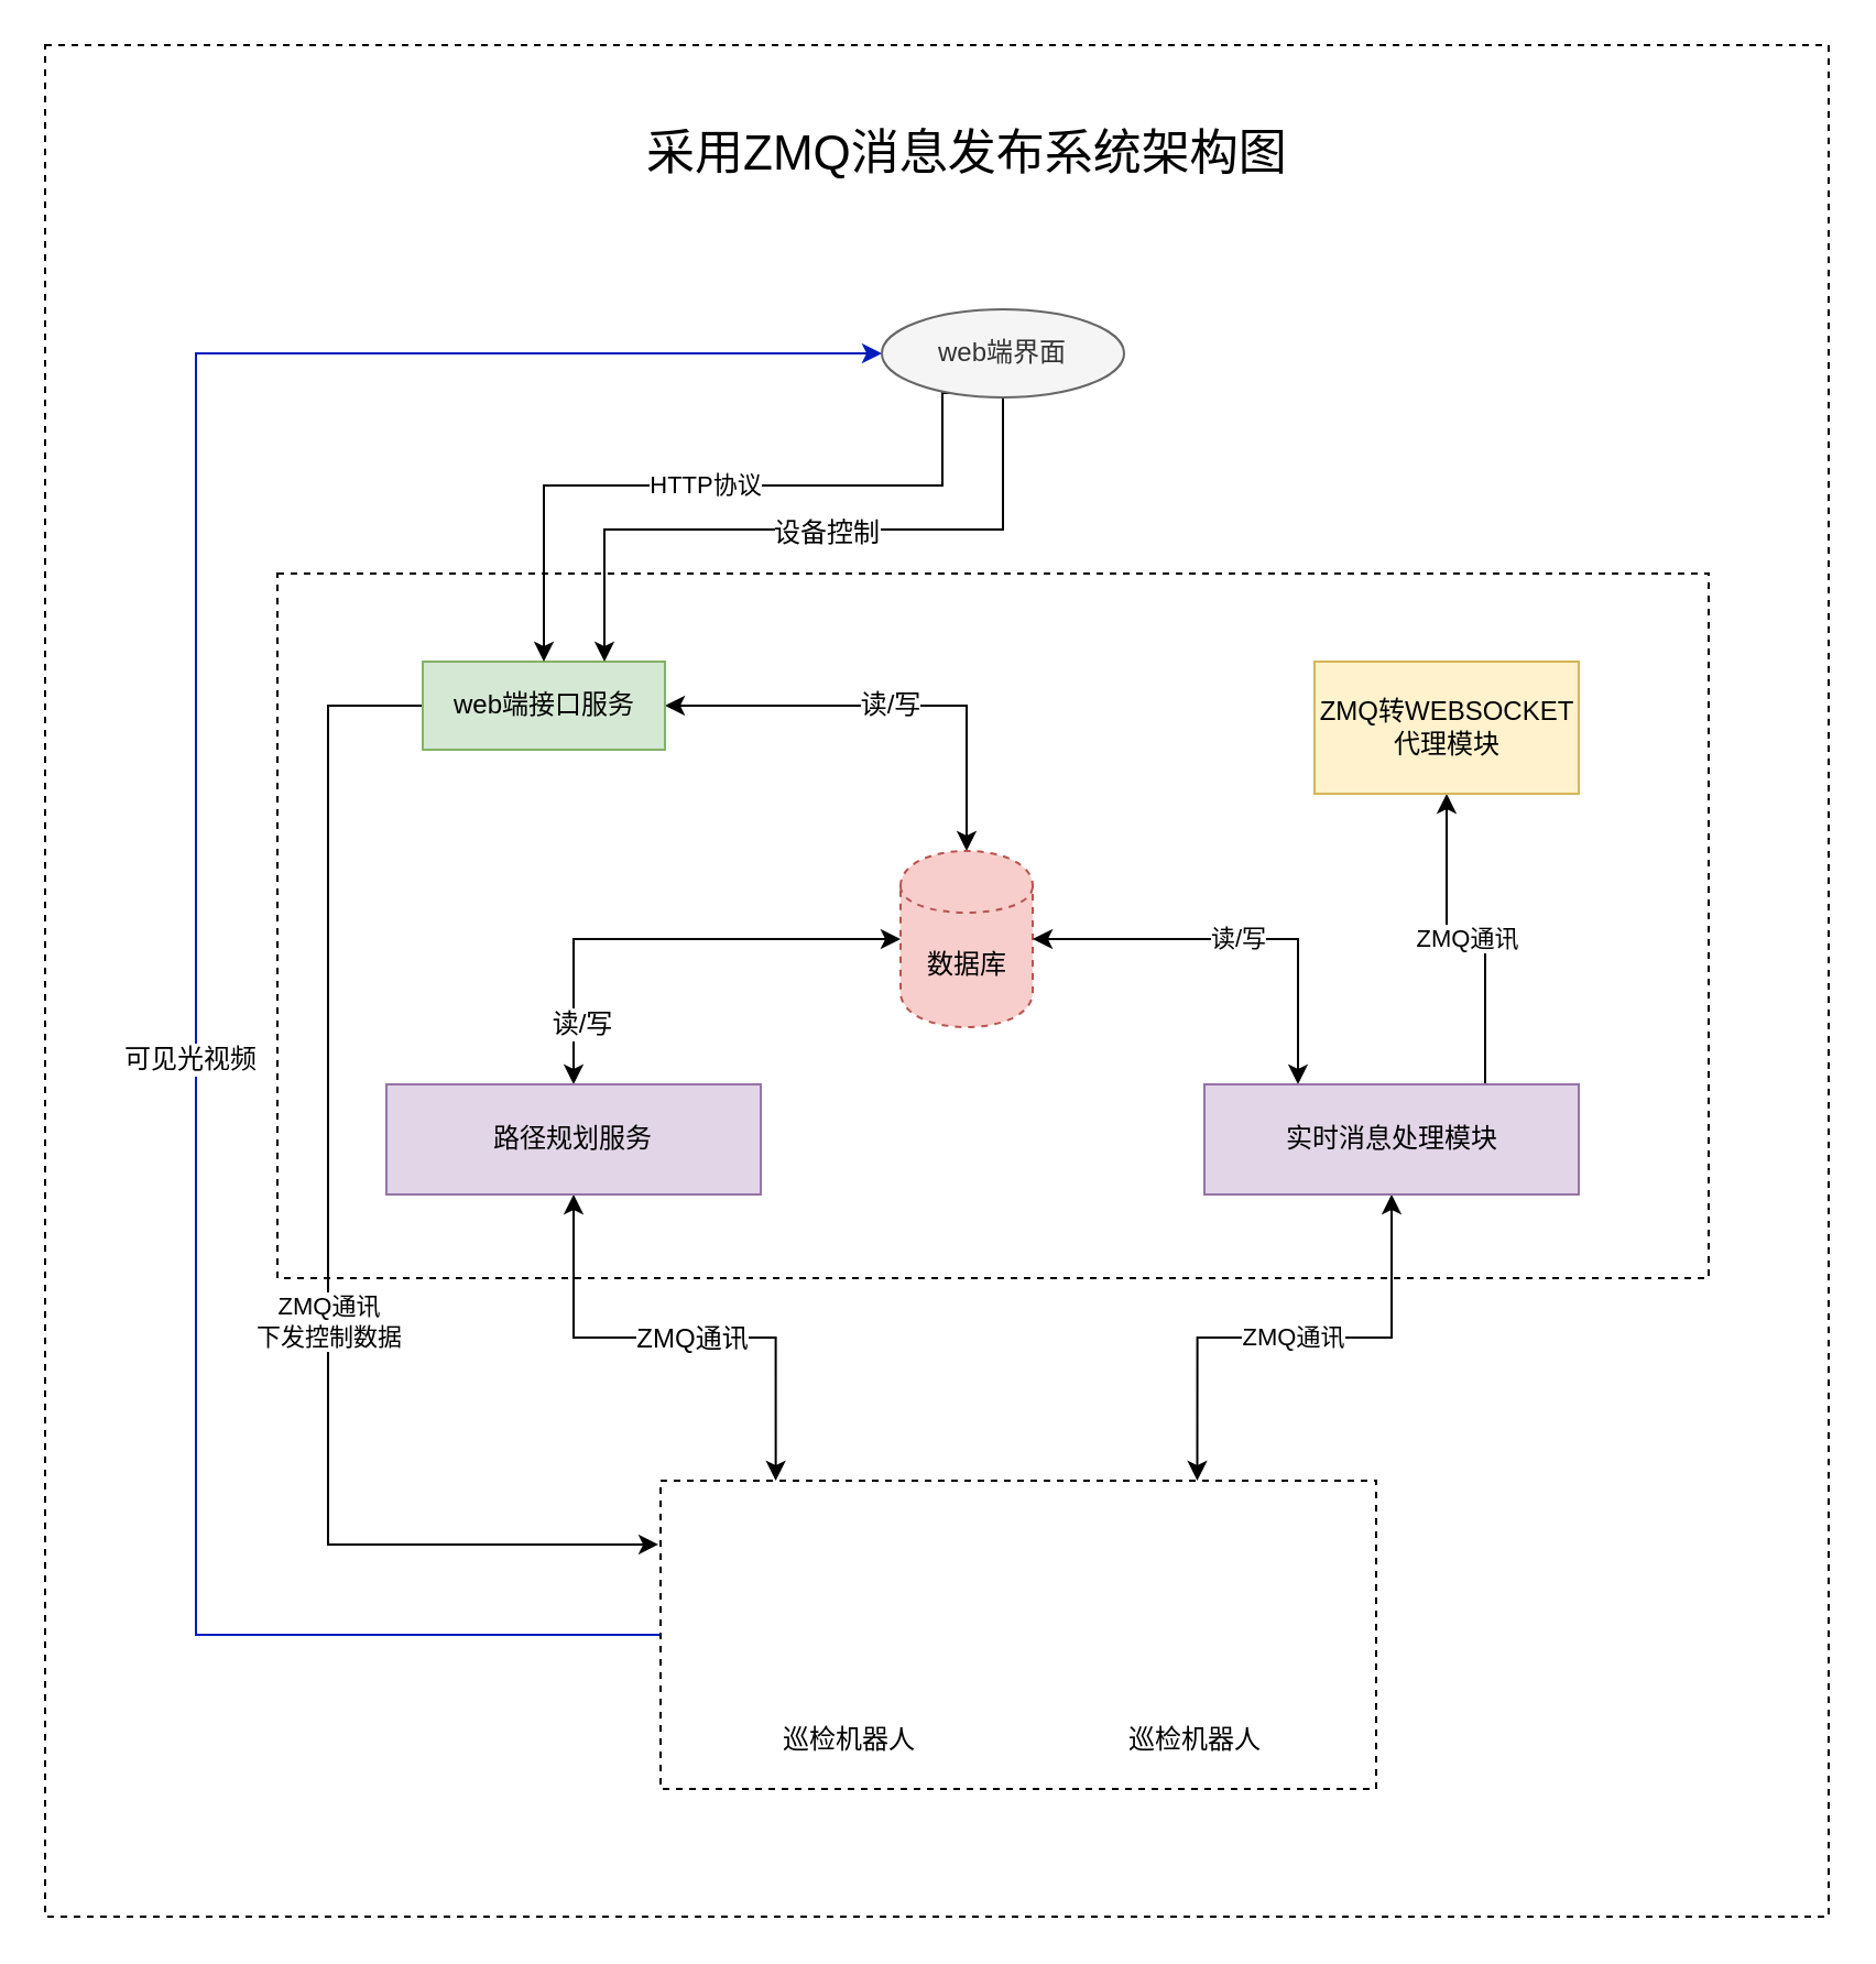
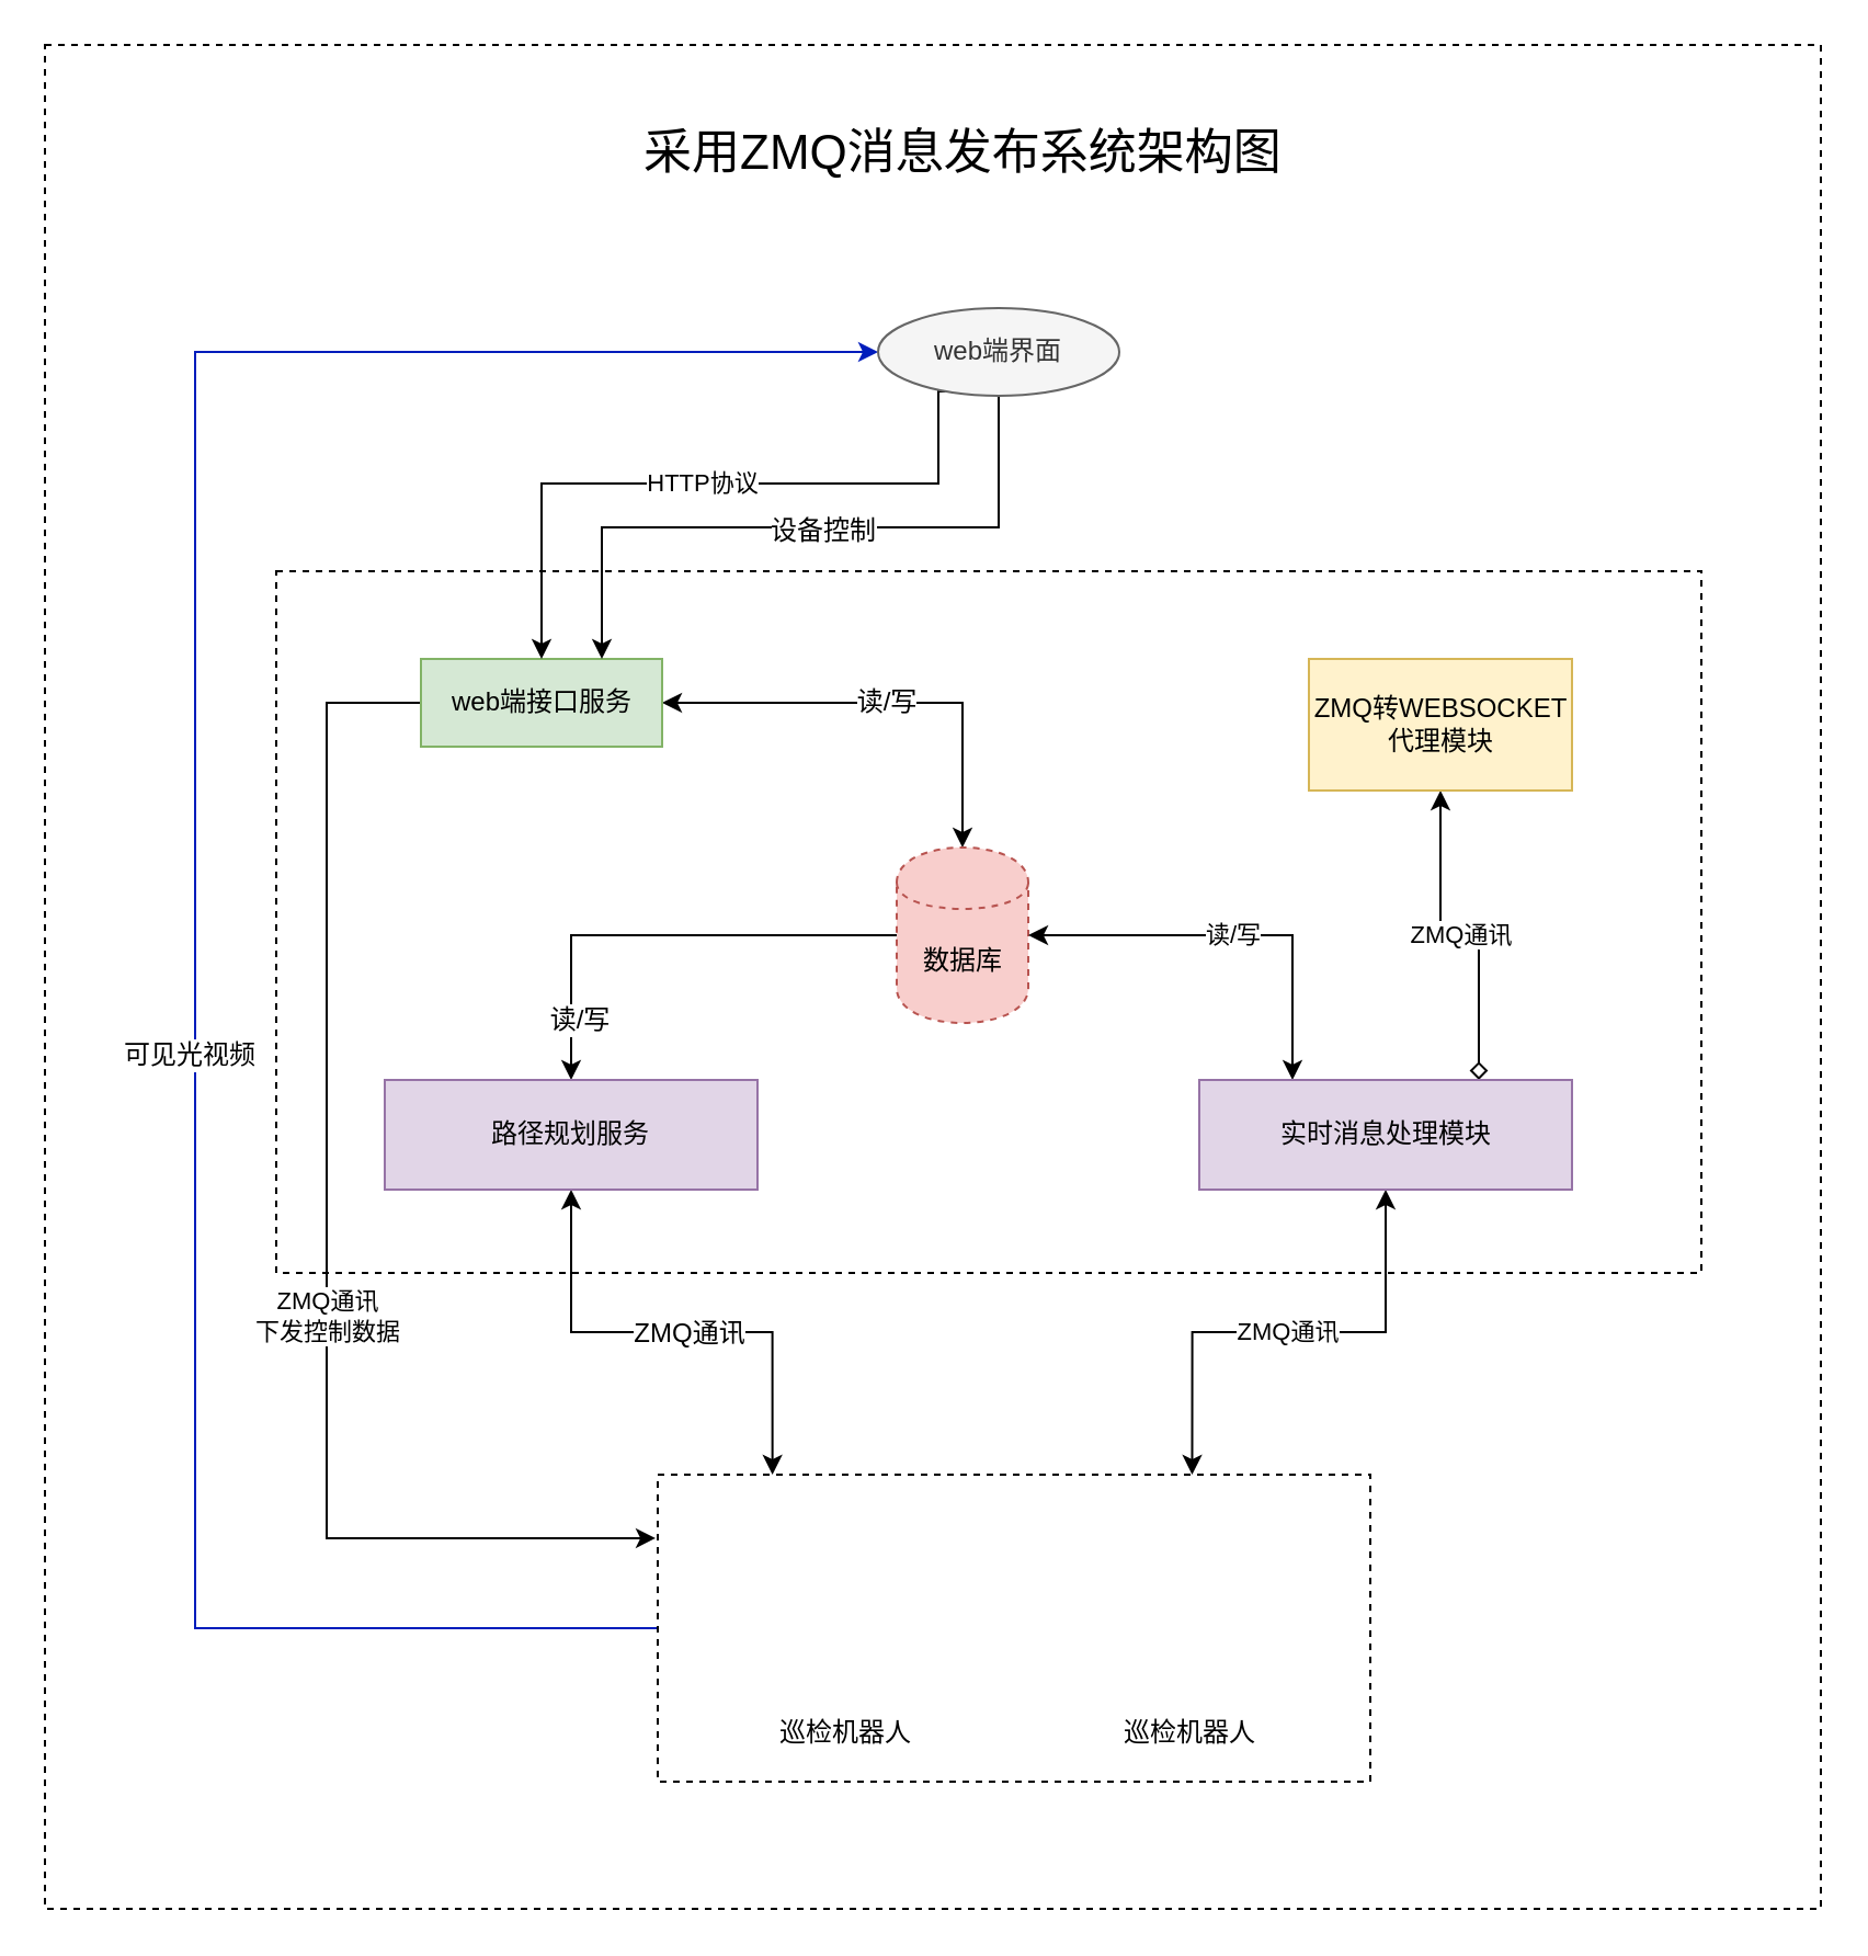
- <mxCell id="12" style="edgeStyle=orthogonalEdgeStyle;rounded=0;orthogonalLoop=1;jettySize=auto;html=1;exitX=0.5;exitY=0;exitDx=0;exitDy=0;entryX=0;entryY=0.5;entryDx=0;entryDy=0;startArrow=classic;startFill=1;" parent="1" source="14" target="21" edge="1"><mxGeometry relative="1" as="geometry" /></mxCell>
+ <mxCell id="12" style="edgeStyle=orthogonalEdgeStyle;rounded=0;orthogonalLoop=1;jettySize=auto;html=1;exitX=0.5;exitY=0;exitDx=0;exitDy=0;entryX=0;entryY=0.5;entryDx=0;entryDy=0;startArrow=classic;startFill=1;endArrow=none;" parent="1" source="14" target="21" edge="1"><mxGeometry relative="1" as="geometry" /></mxCell>
- <mxCell id="8" value="ZMQ通讯" style="edgeStyle=orthogonalEdgeStyle;rounded=0;orthogonalLoop=1;jettySize=auto;html=1;exitX=0.5;exitY=1;exitDx=0;exitDy=0;entryX=0.75;entryY=0;entryDx=0;entryDy=0;startArrow=classic;startFill=1;endArrow=none;endFill=0;" parent="1" source="9" target="23" edge="1"><mxGeometry relative="1" as="geometry" /></mxCell>
+ <mxCell id="8" value="ZMQ通讯" style="edgeStyle=orthogonalEdgeStyle;rounded=0;orthogonalLoop=1;jettySize=auto;html=1;exitX=0.5;exitY=1;exitDx=0;exitDy=0;entryX=0.75;entryY=0;entryDx=0;entryDy=0;startArrow=classic;startFill=1;endArrow=diamond;endFill=0;" parent="1" source="9" target="23" edge="1"><mxGeometry relative="1" as="geometry" /></mxCell>
